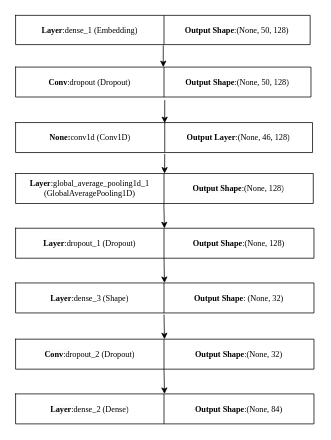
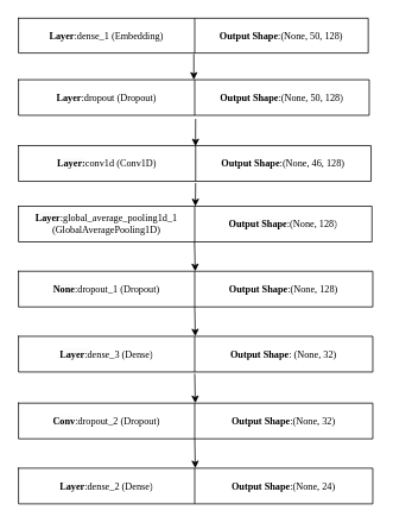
- <mxCell id="8" value="&lt;b style=&quot;font-size: 11px;&quot;&gt;Conv&lt;/b&gt;:dropout (Dropout)" style="shape=partialRectangle;html=1;whiteSpace=wrap;connectable=0;strokeColor=inherit;overflow=hidden;fillColor=none;top=0;left=0;bottom=0;right=0;pointerEvents=1;fontFamily=Times New Roman;fontSize=11;" vertex="1" parent="7"><mxGeometry width="198" height="40" as="geometry"><mxRectangle width="198" height="40" as="alternateBounds" /></mxGeometry></mxCell>
+ <mxCell id="8" value="&lt;b style=&quot;font-size: 11px;&quot;&gt;Layer&lt;/b&gt;:dropout (Dropout)" style="shape=partialRectangle;html=1;whiteSpace=wrap;connectable=0;strokeColor=inherit;overflow=hidden;fillColor=none;top=0;left=0;bottom=0;right=0;pointerEvents=1;fontFamily=Times New Roman;fontSize=11;" vertex="1" parent="7"><mxGeometry width="198" height="40" as="geometry"><mxRectangle width="198" height="40" as="alternateBounds" /></mxGeometry></mxCell>
- <mxCell id="12" value="&lt;span style=&quot;color: rgb(0, 0, 0); font-size: 11px; font-style: normal; font-variant-ligatures: normal; font-variant-caps: normal; letter-spacing: normal; orphans: 2; text-align: left; text-indent: 0px; text-transform: none; widows: 2; word-spacing: 0px; -webkit-text-stroke-width: 0px; background-color: rgb(251, 251, 251); text-decoration-thickness: initial; text-decoration-style: initial; text-decoration-color: initial; float: none; display: inline !important;&quot;&gt;&lt;b style=&quot;font-size: 11px;&quot;&gt;None:&lt;/b&gt;&lt;/span&gt;conv1d (Conv1D) " style="shape=partialRectangle;html=1;whiteSpace=wrap;connectable=0;strokeColor=inherit;overflow=hidden;fillColor=none;top=0;left=0;bottom=0;right=0;pointerEvents=1;fontFamily=Times New Roman;fontSize=11;" vertex="1" parent="11"><mxGeometry width="199" height="40" as="geometry"><mxRectangle width="199" height="40" as="alternateBounds" /></mxGeometry></mxCell>
+ <mxCell id="12" value="&lt;span style=&quot;color: rgb(0, 0, 0); font-size: 11px; font-style: normal; font-variant-ligatures: normal; font-variant-caps: normal; letter-spacing: normal; orphans: 2; text-align: left; text-indent: 0px; text-transform: none; widows: 2; word-spacing: 0px; -webkit-text-stroke-width: 0px; background-color: rgb(251, 251, 251); text-decoration-thickness: initial; text-decoration-style: initial; text-decoration-color: initial; float: none; display: inline !important;&quot;&gt;&lt;b style=&quot;font-size: 11px;&quot;&gt;Layer:&lt;/b&gt;&lt;/span&gt;conv1d (Conv1D) " style="shape=partialRectangle;html=1;whiteSpace=wrap;connectable=0;strokeColor=inherit;overflow=hidden;fillColor=none;top=0;left=0;bottom=0;right=0;pointerEvents=1;fontFamily=Times New Roman;fontSize=11;" vertex="1" parent="11"><mxGeometry width="199" height="40" as="geometry"><mxRectangle width="199" height="40" as="alternateBounds" /></mxGeometry></mxCell>
- <mxCell id="13" value="&lt;b style=&quot;font-size: 11px;&quot;&gt;Output Layer&lt;/b&gt;:(None, 46, 128)" style="shape=partialRectangle;html=1;whiteSpace=wrap;connectable=0;strokeColor=inherit;overflow=hidden;fillColor=none;top=0;left=0;bottom=0;right=0;pointerEvents=1;fontFamily=Times New Roman;fontSize=11;" vertex="1" parent="11"><mxGeometry x="199" width="197" height="40" as="geometry"><mxRectangle width="197" height="40" as="alternateBounds" /></mxGeometry></mxCell>
+ <mxCell id="13" value="&lt;b style=&quot;font-size: 11px;&quot;&gt;Output Shape&lt;/b&gt;:(None, 46, 128)" style="shape=partialRectangle;html=1;whiteSpace=wrap;connectable=0;strokeColor=inherit;overflow=hidden;fillColor=none;top=0;left=0;bottom=0;right=0;pointerEvents=1;fontFamily=Times New Roman;fontSize=11;" vertex="1" parent="11"><mxGeometry x="199" width="197" height="40" as="geometry"><mxRectangle width="197" height="40" as="alternateBounds" /></mxGeometry></mxCell>
- <mxCell id="20" value="&lt;span style=&quot;color: rgb(0, 0, 0); font-size: 11px; font-style: normal; font-variant-ligatures: normal; font-variant-caps: normal; letter-spacing: normal; orphans: 2; text-align: left; text-indent: 0px; text-transform: none; widows: 2; word-spacing: 0px; -webkit-text-stroke-width: 0px; background-color: rgb(251, 251, 251); text-decoration-thickness: initial; text-decoration-style: initial; text-decoration-color: initial; float: none; display: inline !important;&quot;&gt;&lt;b style=&quot;font-size: 11px;&quot;&gt;Layer&lt;/b&gt;&lt;/span&gt;&lt;span style=&quot;color: rgb(0, 0, 0); font-size: 11px; font-style: normal; font-variant-ligatures: normal; font-variant-caps: normal; font-weight: 400; letter-spacing: normal; orphans: 2; text-align: left; text-indent: 0px; text-transform: none; widows: 2; word-spacing: 0px; -webkit-text-stroke-width: 0px; background-color: rgb(251, 251, 251); text-decoration-thickness: initial; text-decoration-style: initial; text-decoration-color: initial; float: none; display: inline !important;&quot;&gt;:&lt;/span&gt;dropout_1 (Dropout)" style="shape=partialRectangle;html=1;whiteSpace=wrap;connectable=0;strokeColor=inherit;overflow=hidden;fillColor=none;top=0;left=0;bottom=0;right=0;pointerEvents=1;fontFamily=Times New Roman;fontSize=11;" vertex="1" parent="19"><mxGeometry width="198" height="40" as="geometry"><mxRectangle width="198" height="40" as="alternateBounds" /></mxGeometry></mxCell>
+ <mxCell id="20" value="&lt;span style=&quot;color: rgb(0, 0, 0); font-size: 11px; font-style: normal; font-variant-ligatures: normal; font-variant-caps: normal; letter-spacing: normal; orphans: 2; text-align: left; text-indent: 0px; text-transform: none; widows: 2; word-spacing: 0px; -webkit-text-stroke-width: 0px; background-color: rgb(251, 251, 251); text-decoration-thickness: initial; text-decoration-style: initial; text-decoration-color: initial; float: none; display: inline !important;&quot;&gt;&lt;b style=&quot;font-size: 11px;&quot;&gt;None&lt;/b&gt;&lt;/span&gt;&lt;span style=&quot;color: rgb(0, 0, 0); font-size: 11px; font-style: normal; font-variant-ligatures: normal; font-variant-caps: normal; font-weight: 400; letter-spacing: normal; orphans: 2; text-align: left; text-indent: 0px; text-transform: none; widows: 2; word-spacing: 0px; -webkit-text-stroke-width: 0px; background-color: rgb(251, 251, 251); text-decoration-thickness: initial; text-decoration-style: initial; text-decoration-color: initial; float: none; display: inline !important;&quot;&gt;:&lt;/span&gt;dropout_1 (Dropout)" style="shape=partialRectangle;html=1;whiteSpace=wrap;connectable=0;strokeColor=inherit;overflow=hidden;fillColor=none;top=0;left=0;bottom=0;right=0;pointerEvents=1;fontFamily=Times New Roman;fontSize=11;" vertex="1" parent="19"><mxGeometry width="198" height="40" as="geometry"><mxRectangle width="198" height="40" as="alternateBounds" /></mxGeometry></mxCell>
- <mxCell id="28" value="&lt;span style=&quot;color: rgb(0, 0, 0); font-size: 11px; font-style: normal; font-variant-ligatures: normal; font-variant-caps: normal; letter-spacing: normal; orphans: 2; text-align: left; text-indent: 0px; text-transform: none; widows: 2; word-spacing: 0px; -webkit-text-stroke-width: 0px; background-color: rgb(251, 251, 251); text-decoration-thickness: initial; text-decoration-style: initial; text-decoration-color: initial; float: none; display: inline !important;&quot;&gt;&lt;b style=&quot;font-size: 11px;&quot;&gt;Layer&lt;/b&gt;&lt;/span&gt;&lt;span style=&quot;color: rgb(0, 0, 0); font-size: 11px; font-style: normal; font-variant-ligatures: normal; font-variant-caps: normal; font-weight: 400; letter-spacing: normal; orphans: 2; text-align: left; text-indent: 0px; text-transform: none; widows: 2; word-spacing: 0px; -webkit-text-stroke-width: 0px; background-color: rgb(251, 251, 251); text-decoration-thickness: initial; text-decoration-style: initial; text-decoration-color: initial; float: none; display: inline !important;&quot;&gt;:&lt;/span&gt;dense_3 (Shape)" style="shape=partialRectangle;html=1;whiteSpace=wrap;connectable=0;strokeColor=inherit;overflow=hidden;fillColor=none;top=0;left=0;bottom=0;right=0;pointerEvents=1;fontFamily=Times New Roman;fontSize=11;" vertex="1" parent="27"><mxGeometry width="198" height="40" as="geometry"><mxRectangle width="198" height="40" as="alternateBounds" /></mxGeometry></mxCell>
+ <mxCell id="28" value="&lt;span style=&quot;color: rgb(0, 0, 0); font-size: 11px; font-style: normal; font-variant-ligatures: normal; font-variant-caps: normal; letter-spacing: normal; orphans: 2; text-align: left; text-indent: 0px; text-transform: none; widows: 2; word-spacing: 0px; -webkit-text-stroke-width: 0px; background-color: rgb(251, 251, 251); text-decoration-thickness: initial; text-decoration-style: initial; text-decoration-color: initial; float: none; display: inline !important;&quot;&gt;&lt;b style=&quot;font-size: 11px;&quot;&gt;Layer&lt;/b&gt;&lt;/span&gt;&lt;span style=&quot;color: rgb(0, 0, 0); font-size: 11px; font-style: normal; font-variant-ligatures: normal; font-variant-caps: normal; font-weight: 400; letter-spacing: normal; orphans: 2; text-align: left; text-indent: 0px; text-transform: none; widows: 2; word-spacing: 0px; -webkit-text-stroke-width: 0px; background-color: rgb(251, 251, 251); text-decoration-thickness: initial; text-decoration-style: initial; text-decoration-color: initial; float: none; display: inline !important;&quot;&gt;:&lt;/span&gt;dense_3 (Dense)" style="shape=partialRectangle;html=1;whiteSpace=wrap;connectable=0;strokeColor=inherit;overflow=hidden;fillColor=none;top=0;left=0;bottom=0;right=0;pointerEvents=1;fontFamily=Times New Roman;fontSize=11;" vertex="1" parent="27"><mxGeometry width="198" height="40" as="geometry"><mxRectangle width="198" height="40" as="alternateBounds" /></mxGeometry></mxCell>
- <mxCell id="39" value="&lt;b style=&quot;font-size: 11px;&quot;&gt;Output Shape&lt;/b&gt;:(None, 84)" style="shape=partialRectangle;html=1;whiteSpace=wrap;connectable=0;strokeColor=inherit;overflow=hidden;fillColor=none;top=0;left=0;bottom=0;right=0;pointerEvents=1;fontFamily=Times New Roman;fontSize=11;" vertex="1" parent="37"><mxGeometry x="198" width="200" height="40" as="geometry"><mxRectangle width="200" height="40" as="alternateBounds" /></mxGeometry></mxCell>
+ <mxCell id="39" value="&lt;b style=&quot;font-size: 11px;&quot;&gt;Output Shape&lt;/b&gt;:(None, 24)" style="shape=partialRectangle;html=1;whiteSpace=wrap;connectable=0;strokeColor=inherit;overflow=hidden;fillColor=none;top=0;left=0;bottom=0;right=0;pointerEvents=1;fontFamily=Times New Roman;fontSize=11;" vertex="1" parent="37"><mxGeometry x="198" width="200" height="40" as="geometry"><mxRectangle width="200" height="40" as="alternateBounds" /></mxGeometry></mxCell>
